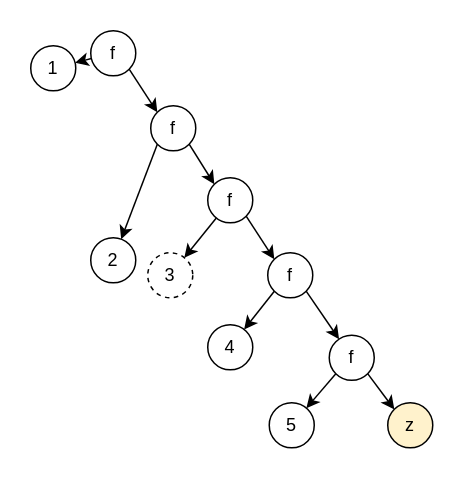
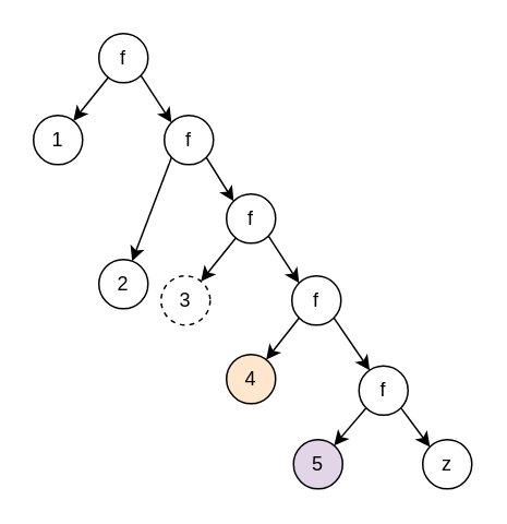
- <mxCell id="5" value="1" style="ellipse;whiteSpace=wrap;html=1;aspect=fixed;" parent="1" vertex="1"><mxGeometry x="20" y="30" width="30" height="30" as="geometry" /></mxCell>
+ <mxCell id="5" value="1" style="ellipse;whiteSpace=wrap;html=1;aspect=fixed;" parent="1" vertex="1"><mxGeometry x="20" y="70" width="30" height="30" as="geometry" /></mxCell>
- <mxCell id="17" value="4" style="ellipse;whiteSpace=wrap;html=1;aspect=fixed;" parent="1" vertex="1"><mxGeometry x="138" y="216" width="30" height="30" as="geometry" /></mxCell>
+ <mxCell id="17" value="4" style="ellipse;whiteSpace=wrap;html=1;aspect=fixed;fillColor=#ffe6cc;" parent="1" vertex="1"><mxGeometry x="138" y="216" width="30" height="30" as="geometry" /></mxCell>
- <mxCell id="19" value="5" style="ellipse;whiteSpace=wrap;html=1;aspect=fixed;" parent="1" vertex="1"><mxGeometry x="179" y="268" width="30" height="30" as="geometry" /></mxCell>
+ <mxCell id="19" value="5" style="ellipse;whiteSpace=wrap;html=1;aspect=fixed;fillColor=#e1d5e7;" parent="1" vertex="1"><mxGeometry x="179" y="268" width="30" height="30" as="geometry" /></mxCell>
- <mxCell id="22" value="z" style="ellipse;whiteSpace=wrap;html=1;aspect=fixed;fillColor=#fff2cc;" parent="1" vertex="1"><mxGeometry x="258" y="268" width="30" height="30" as="geometry" /></mxCell>
+ <mxCell id="22" value="z" style="ellipse;whiteSpace=wrap;html=1;aspect=fixed;" parent="1" vertex="1"><mxGeometry x="258" y="268" width="30" height="30" as="geometry" /></mxCell>
